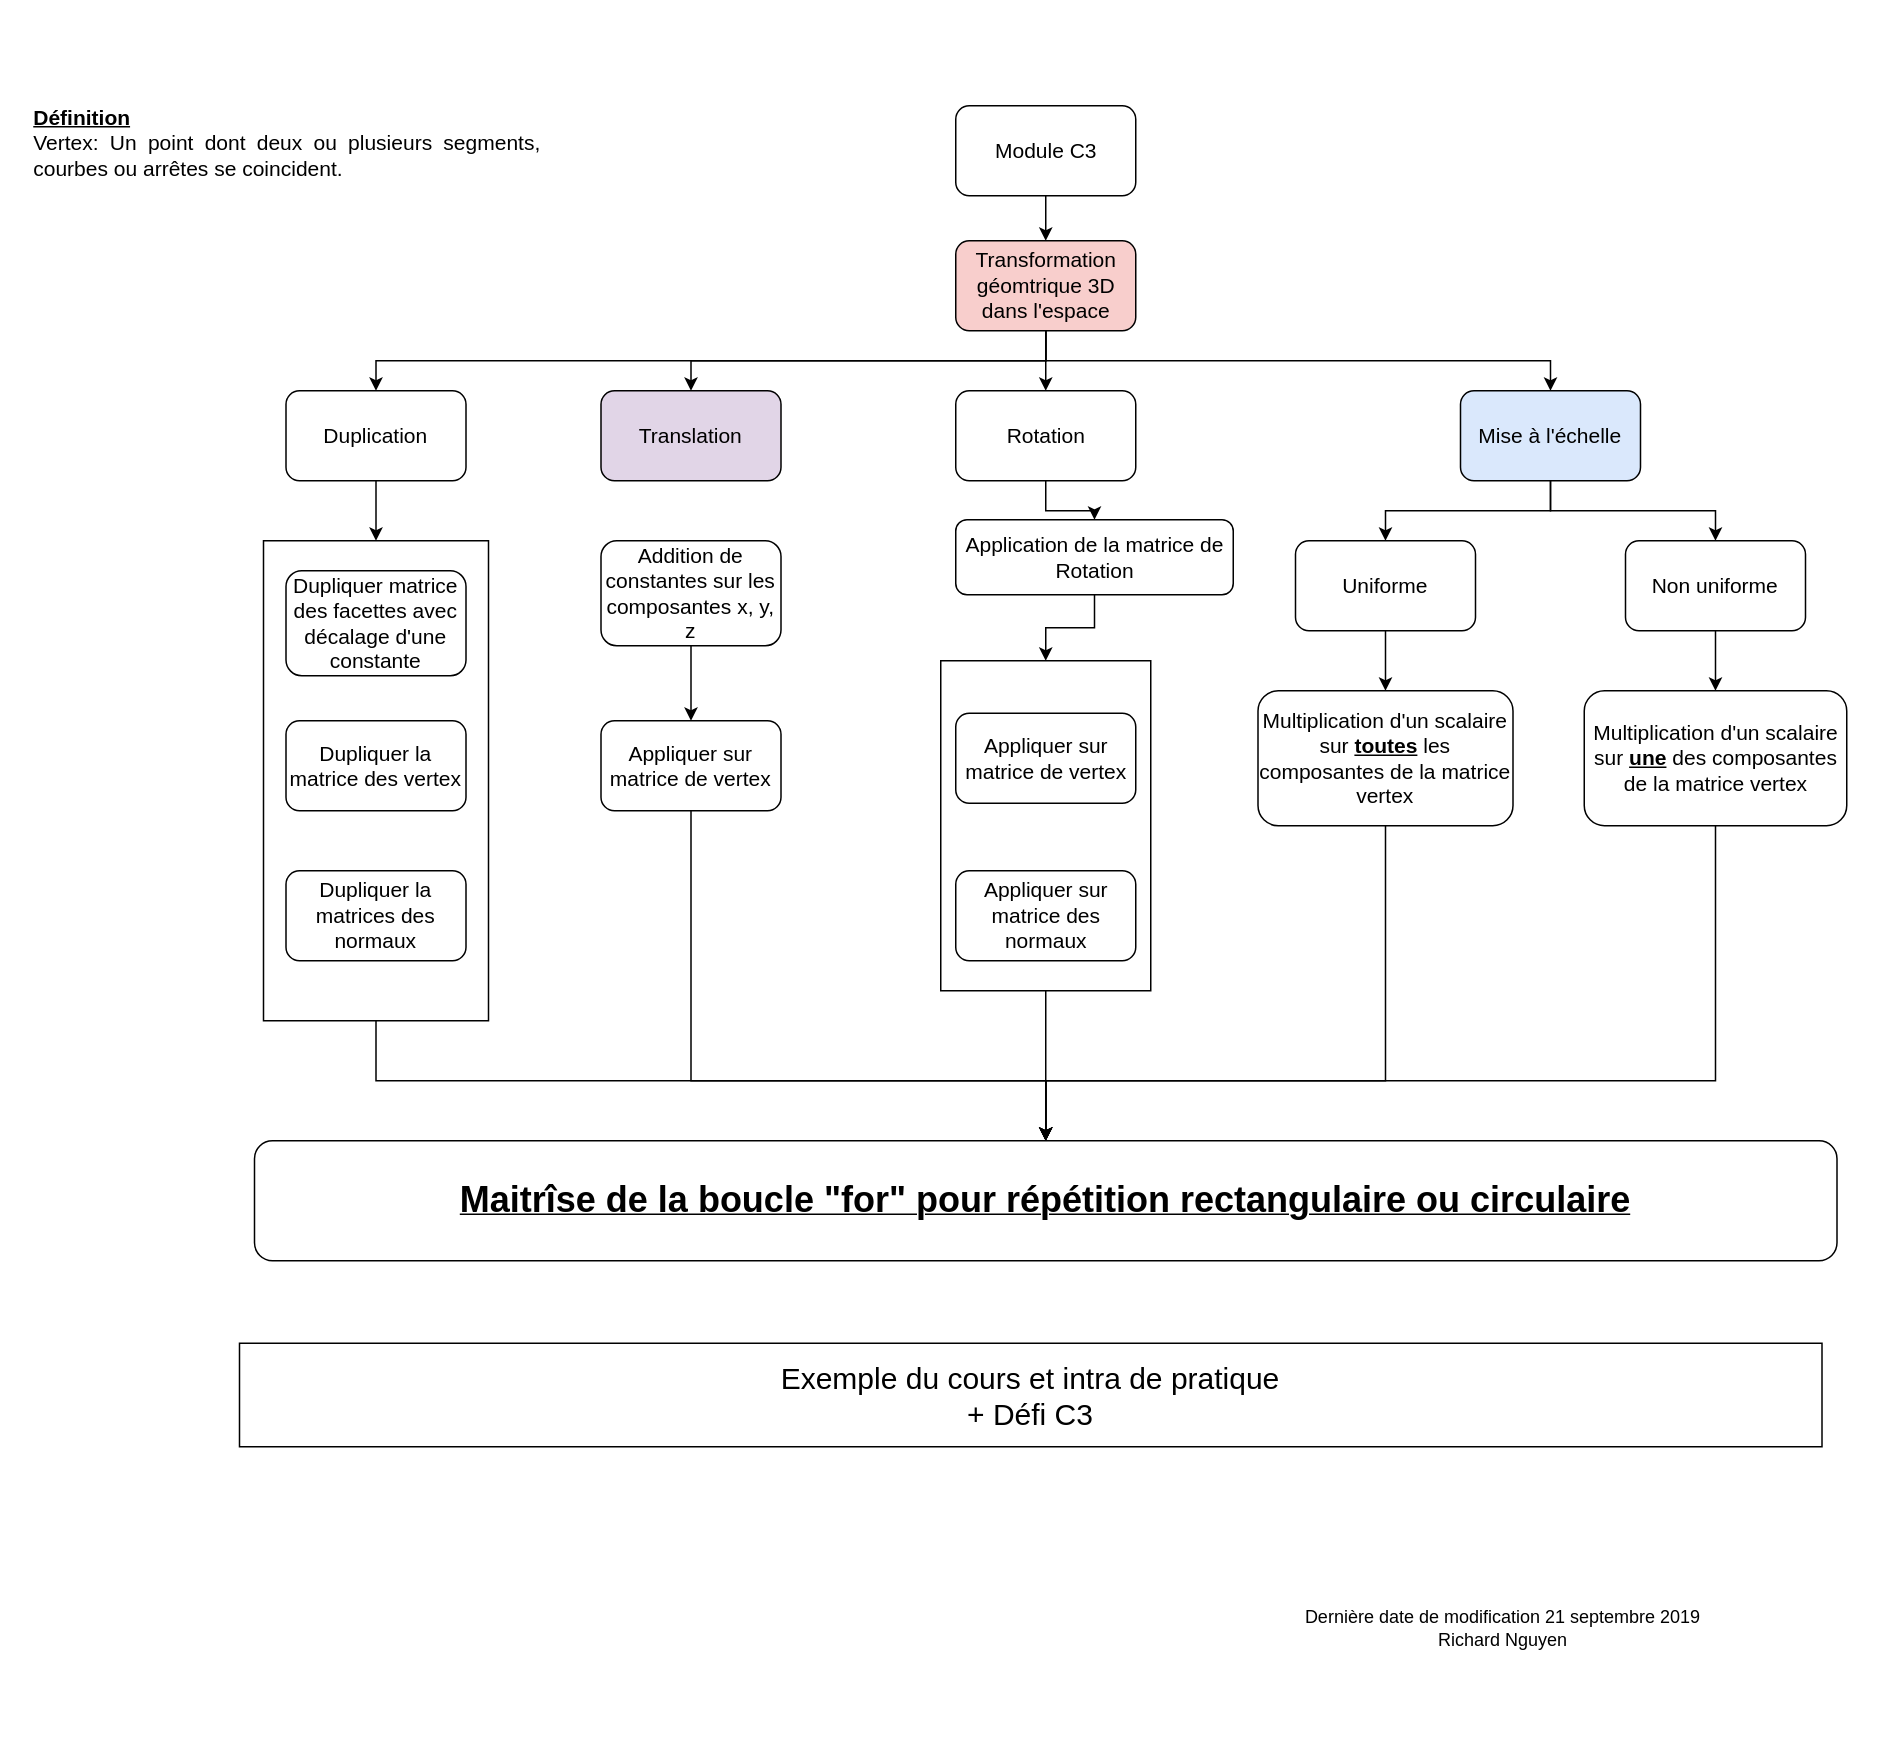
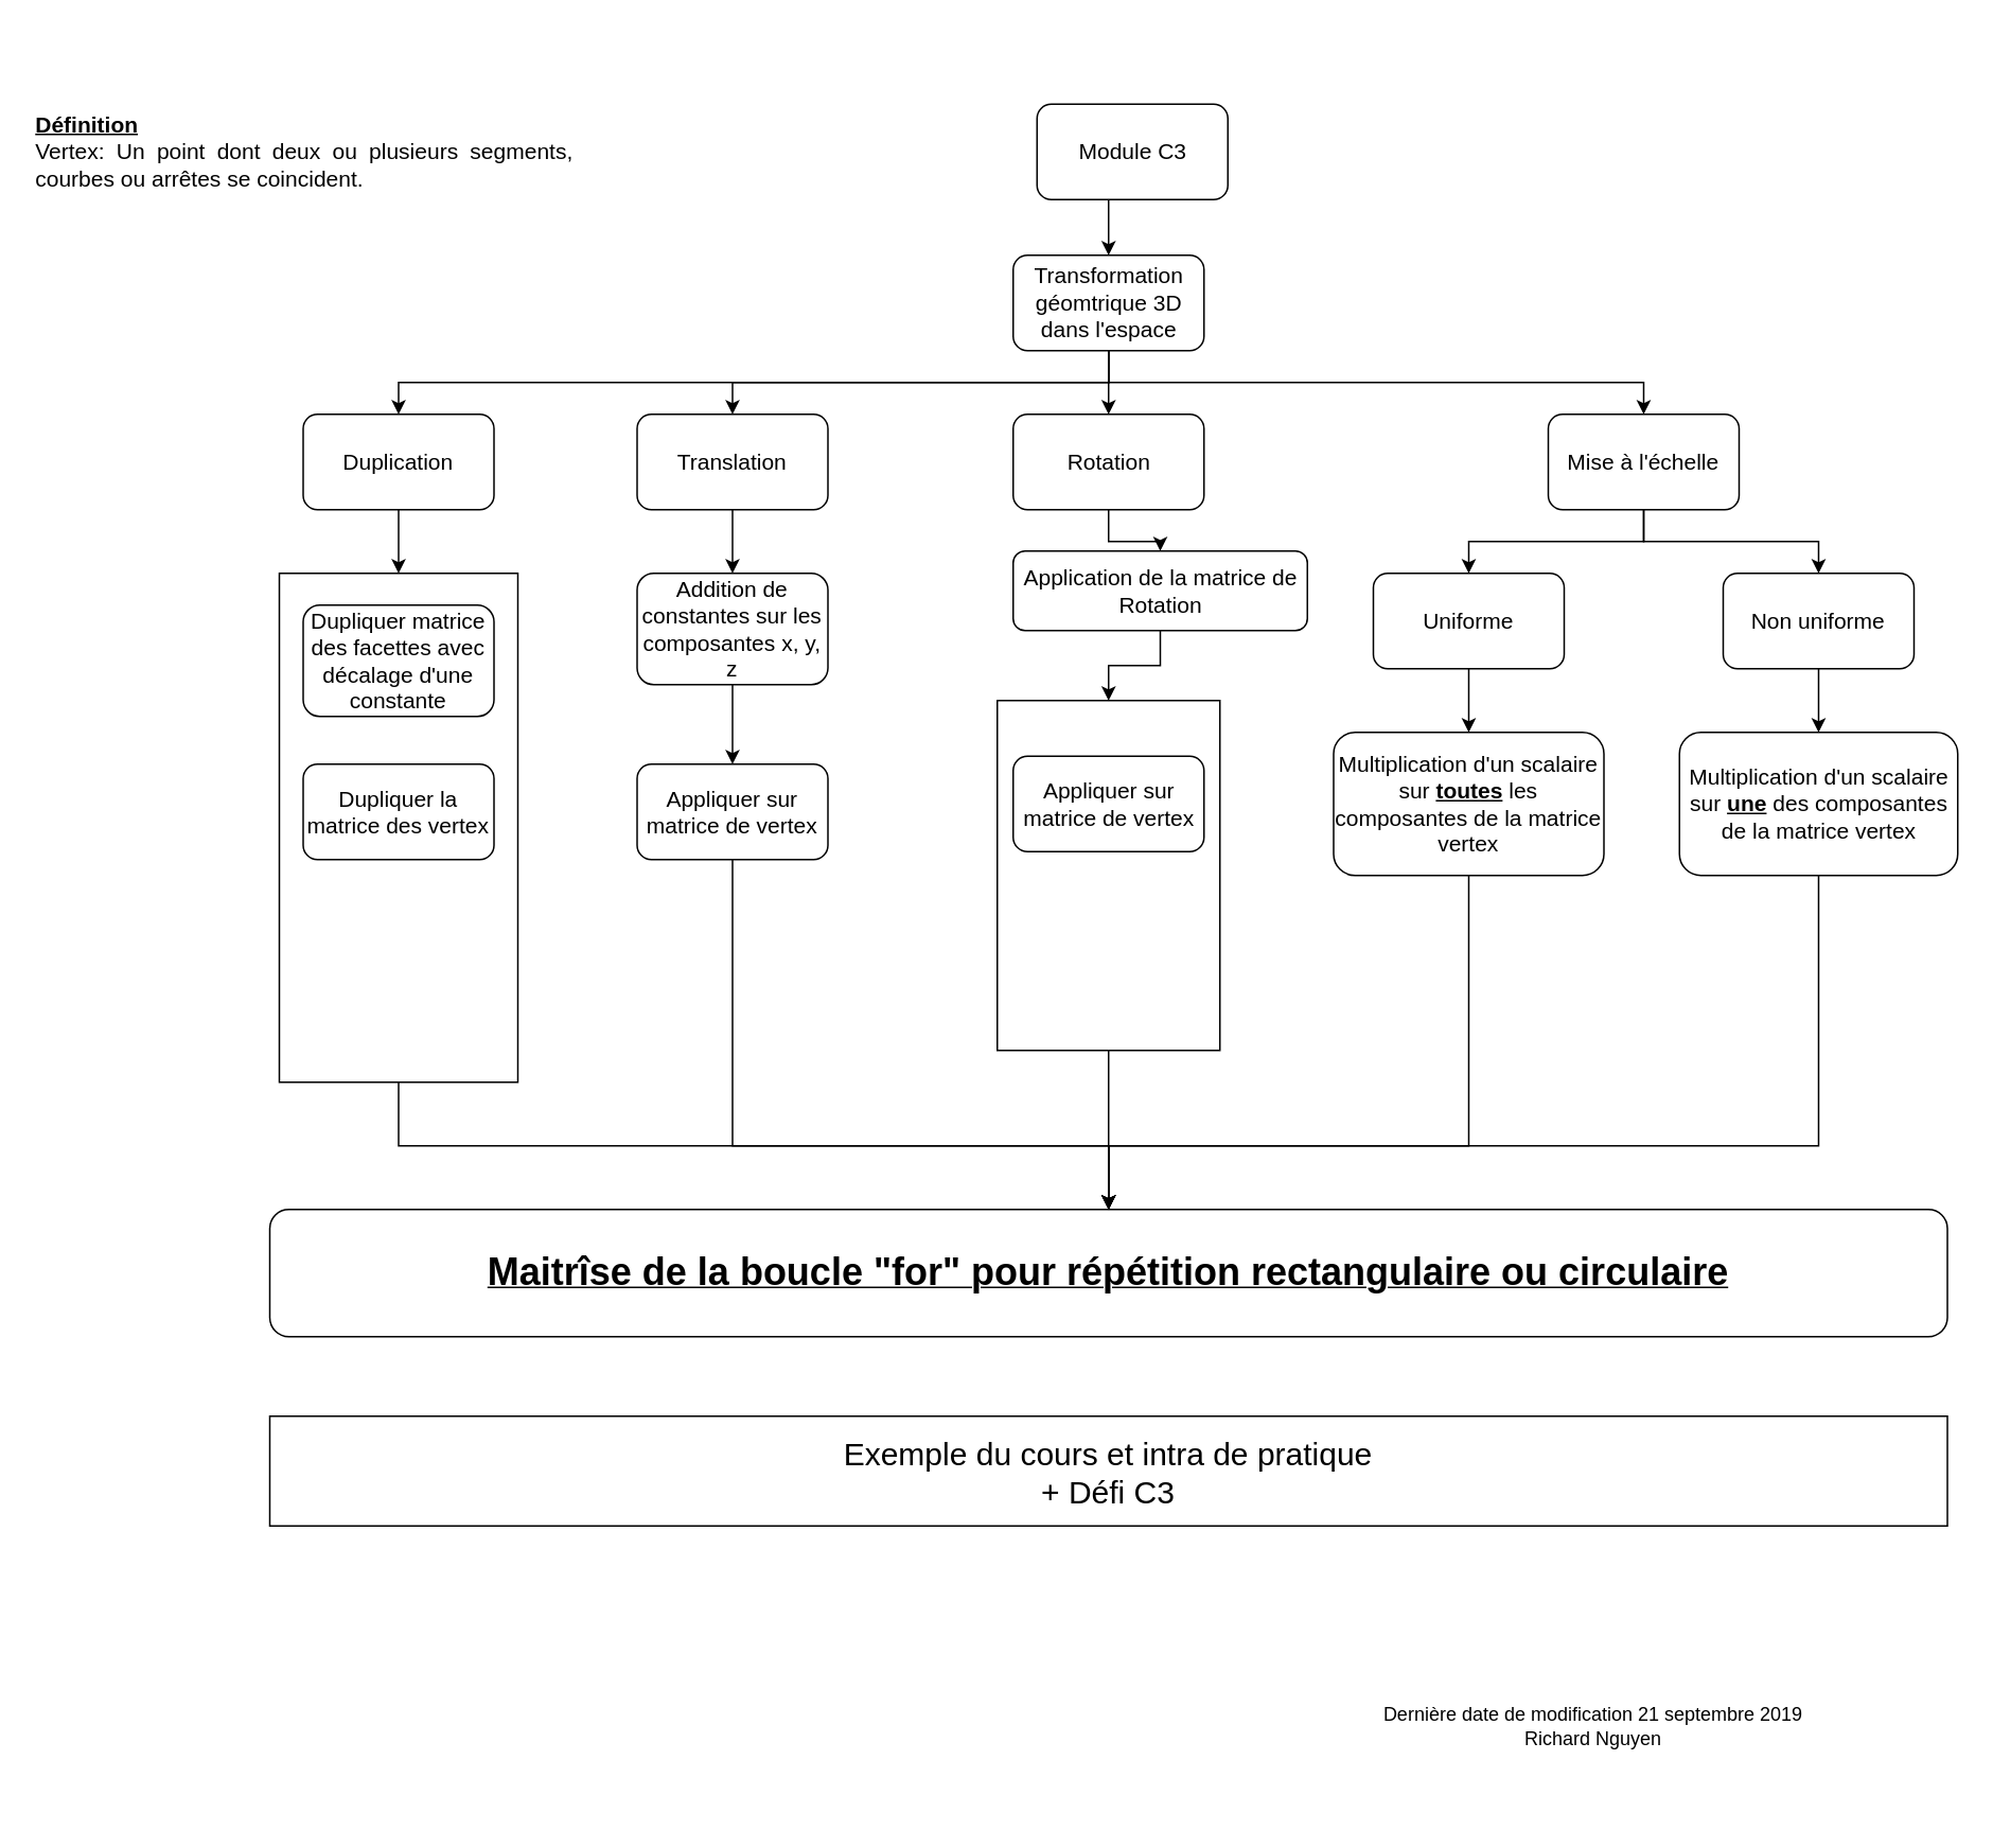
- <mxCell id="7" value="&lt;font style=&quot;font-size: 14px&quot;&gt;Module C3&lt;/font&gt;" style="rounded=1;whiteSpace=wrap;html=1;" vertex="1" parent="1"><mxGeometry x="636.5" y="70" width="120" height="60" as="geometry" /></mxCell>
+ <mxCell id="7" value="&lt;font style=&quot;font-size: 14px&quot;&gt;Module C3&lt;/font&gt;" style="rounded=1;whiteSpace=wrap;html=1;" vertex="1" parent="1"><mxGeometry x="651.5" y="65" width="120" height="60" as="geometry" /></mxCell>
- <mxCell id="12" value="&lt;font style=&quot;font-size: 14px&quot;&gt;Transformation géomtrique 3D dans l'espace&lt;/font&gt;" style="rounded=1;whiteSpace=wrap;html=1;fillColor=#f8cecc;" vertex="1" parent="1"><mxGeometry x="636.5" y="160" width="120" height="60" as="geometry" /></mxCell>
+ <mxCell id="12" value="&lt;font style=&quot;font-size: 14px&quot;&gt;Transformation géomtrique 3D dans l'espace&lt;/font&gt;" style="rounded=1;whiteSpace=wrap;html=1;" vertex="1" parent="1"><mxGeometry x="636.5" y="160" width="120" height="60" as="geometry" /></mxCell>
- <mxCell id="14" value="&lt;font style=&quot;font-size: 14px&quot;&gt;Translation&lt;/font&gt;" style="rounded=1;whiteSpace=wrap;html=1;fillColor=#e1d5e7;" vertex="1" parent="1"><mxGeometry x="400" y="260" width="120" height="60" as="geometry" /></mxCell>
+ <mxCell id="14" value="&lt;font style=&quot;font-size: 14px&quot;&gt;Translation&lt;/font&gt;" style="rounded=1;whiteSpace=wrap;html=1;" vertex="1" parent="1"><mxGeometry x="400" y="260" width="120" height="60" as="geometry" /></mxCell>
- <mxCell id="19" value="&lt;font style=&quot;font-size: 14px&quot;&gt;Mise à l'échelle&lt;/font&gt;" style="rounded=1;whiteSpace=wrap;html=1;fillColor=#dae8fc;" vertex="1" parent="1"><mxGeometry x="973" y="260" width="120" height="60" as="geometry" /></mxCell>
+ <mxCell id="19" value="&lt;font style=&quot;font-size: 14px&quot;&gt;Mise à l'échelle&lt;/font&gt;" style="rounded=1;whiteSpace=wrap;html=1;" vertex="1" parent="1"><mxGeometry x="973" y="260" width="120" height="60" as="geometry" /></mxCell>
+ <mxCell id="13" style="edgeStyle=orthogonalEdgeStyle;rounded=0;orthogonalLoop=1;jettySize=auto;html=1;exitX=0.5;exitY=1;exitDx=0;exitDy=0;entryX=0.5;entryY=0;entryDx=0;entryDy=0;" edge="1" parent="1" source="14" target="27"><mxGeometry relative="1" as="geometry" /></mxCell>
- <mxCell id="37" value="&lt;font style=&quot;font-size: 14px&quot;&gt;Dupliquer la matrices des normaux&lt;/font&gt;" style="rounded=1;whiteSpace=wrap;html=1;" vertex="1" parent="1"><mxGeometry x="190" y="580" width="120" height="60" as="geometry" /></mxCell>
- <mxCell id="39" value="&lt;div style=&quot;font-size: 14px&quot; align=&quot;center&quot;&gt;&lt;font style=&quot;font-size: 14px&quot;&gt;Appliquer sur matrice des normaux&lt;/font&gt;&lt;/div&gt;" style="rounded=1;whiteSpace=wrap;html=1;align=center;" vertex="1" parent="1"><mxGeometry x="636.5" y="580" width="120" height="60" as="geometry" /></mxCell>
- <mxCell id="42" value="&lt;div&gt;&lt;font style=&quot;font-size: 20px&quot;&gt;Exemple du cours et intra de pratique&lt;/font&gt;&lt;/div&gt;&lt;div&gt;&lt;font style=&quot;font-size: 20px&quot;&gt;+ Défi C3&lt;br&gt;&lt;/font&gt;&lt;/div&gt;" style="rounded=0;whiteSpace=wrap;html=1;" vertex="1" parent="1"><mxGeometry x="159" y="895" width="1055" height="69" as="geometry" /></mxCell>
+ <mxCell id="42" value="&lt;div&gt;&lt;font style=&quot;font-size: 20px&quot;&gt;Exemple du cours et intra de pratique&lt;/font&gt;&lt;/div&gt;&lt;div&gt;&lt;font style=&quot;font-size: 20px&quot;&gt;+ Défi C3&lt;br&gt;&lt;/font&gt;&lt;/div&gt;" style="rounded=0;whiteSpace=wrap;html=1;" vertex="1" parent="1"><mxGeometry x="169" y="890" width="1055" height="69" as="geometry" /></mxCell>
